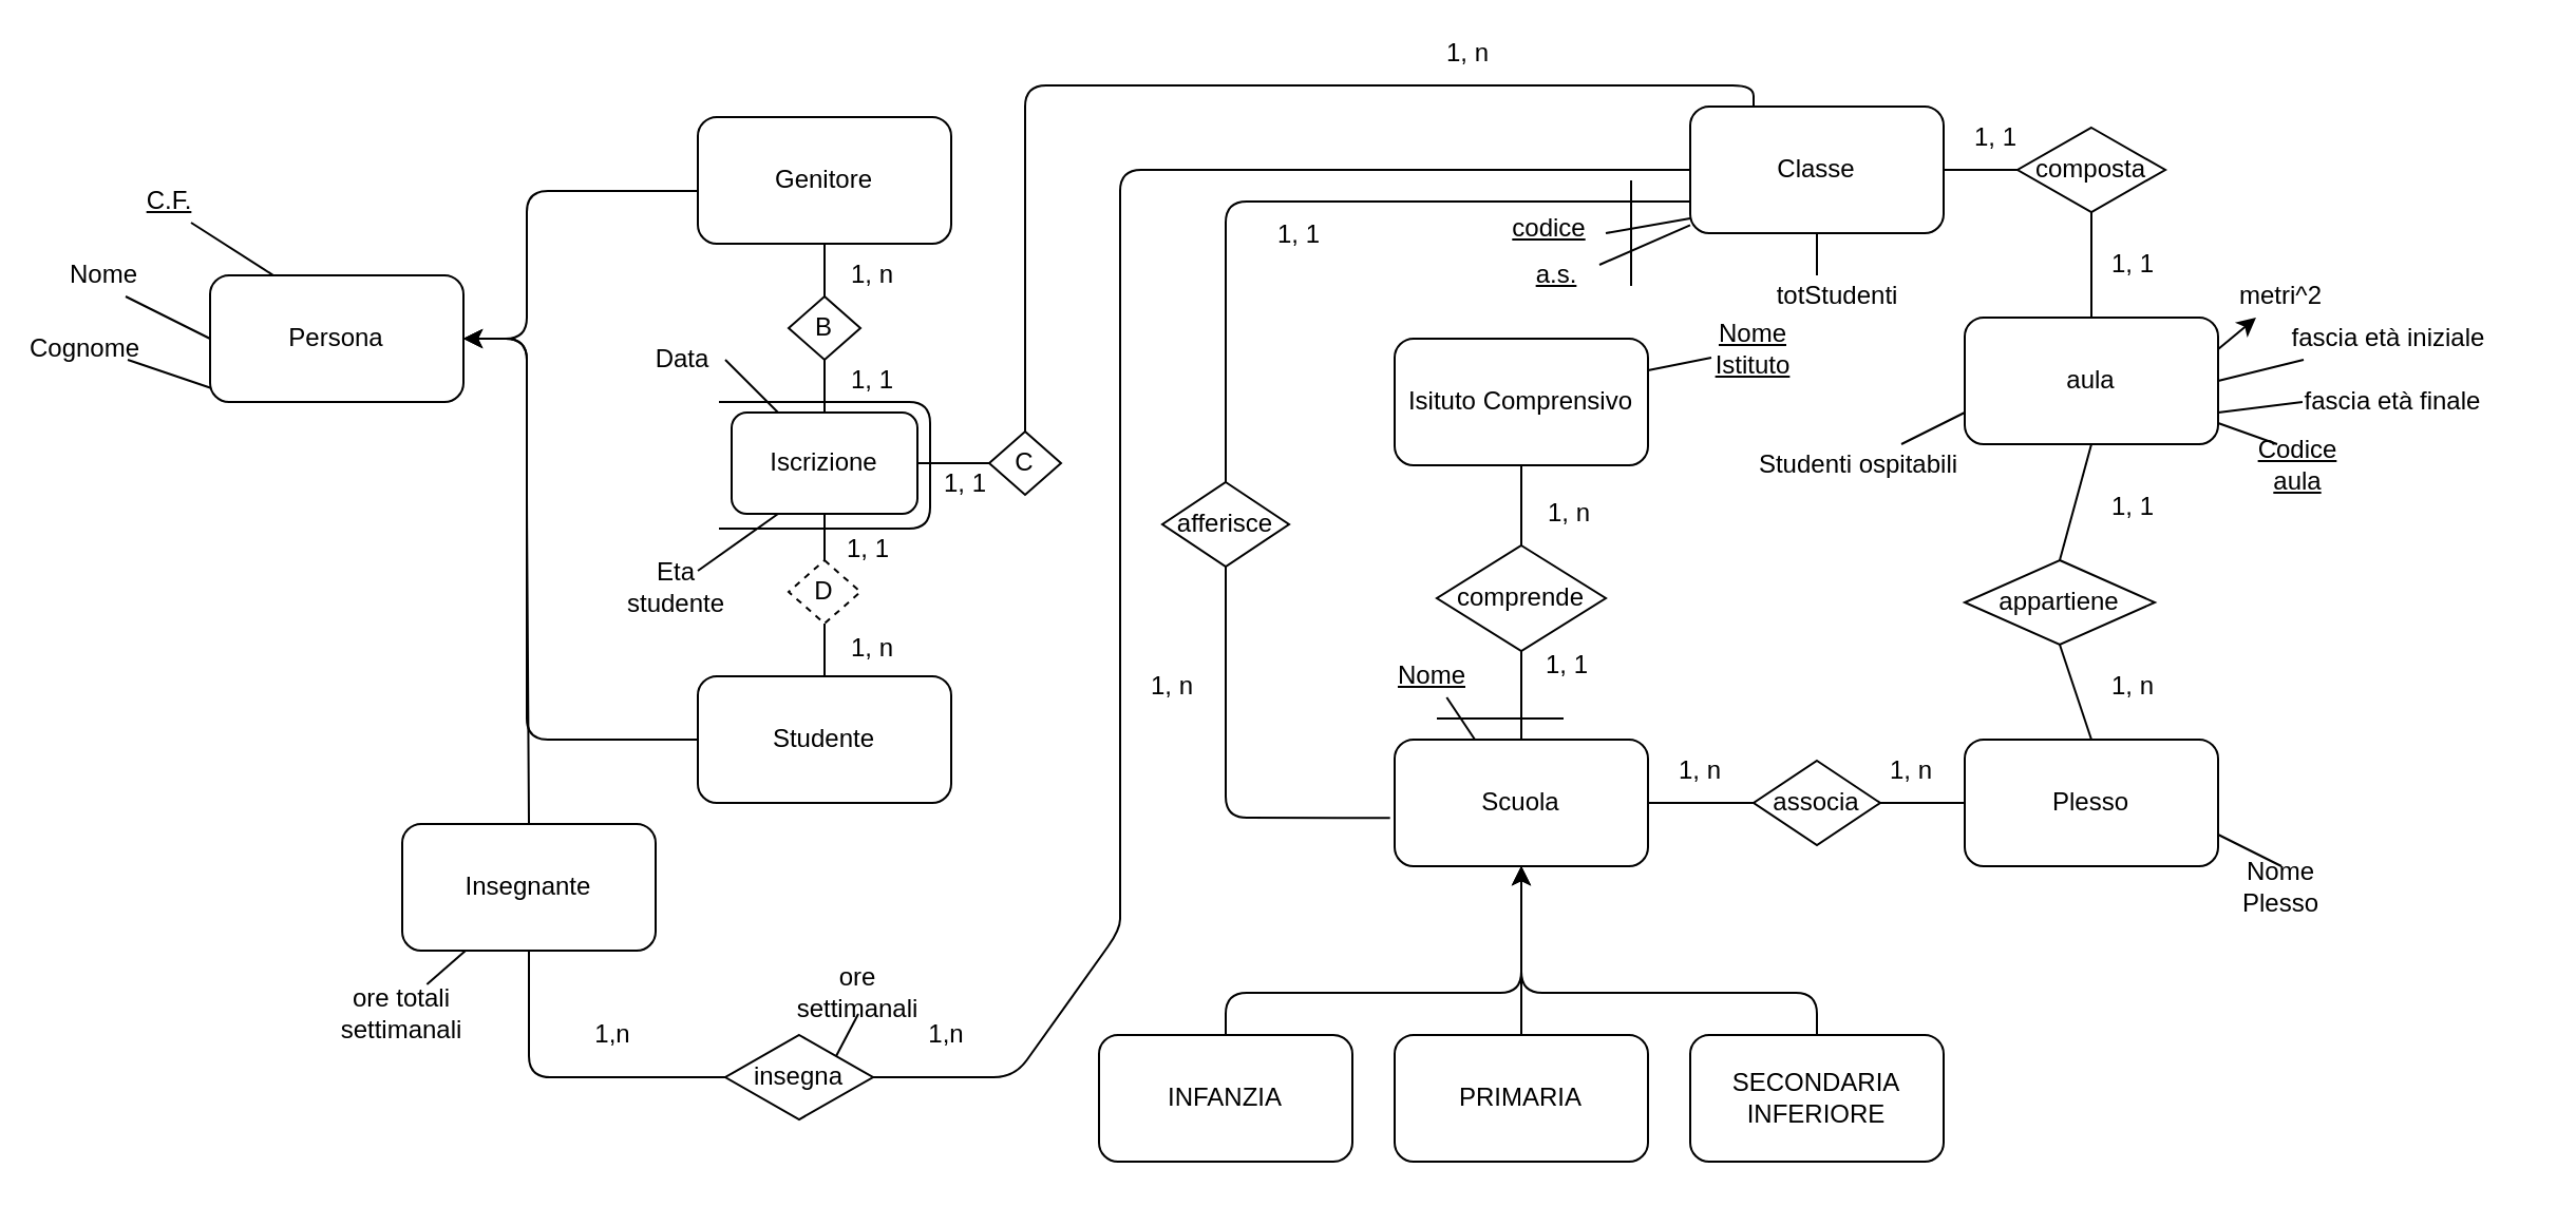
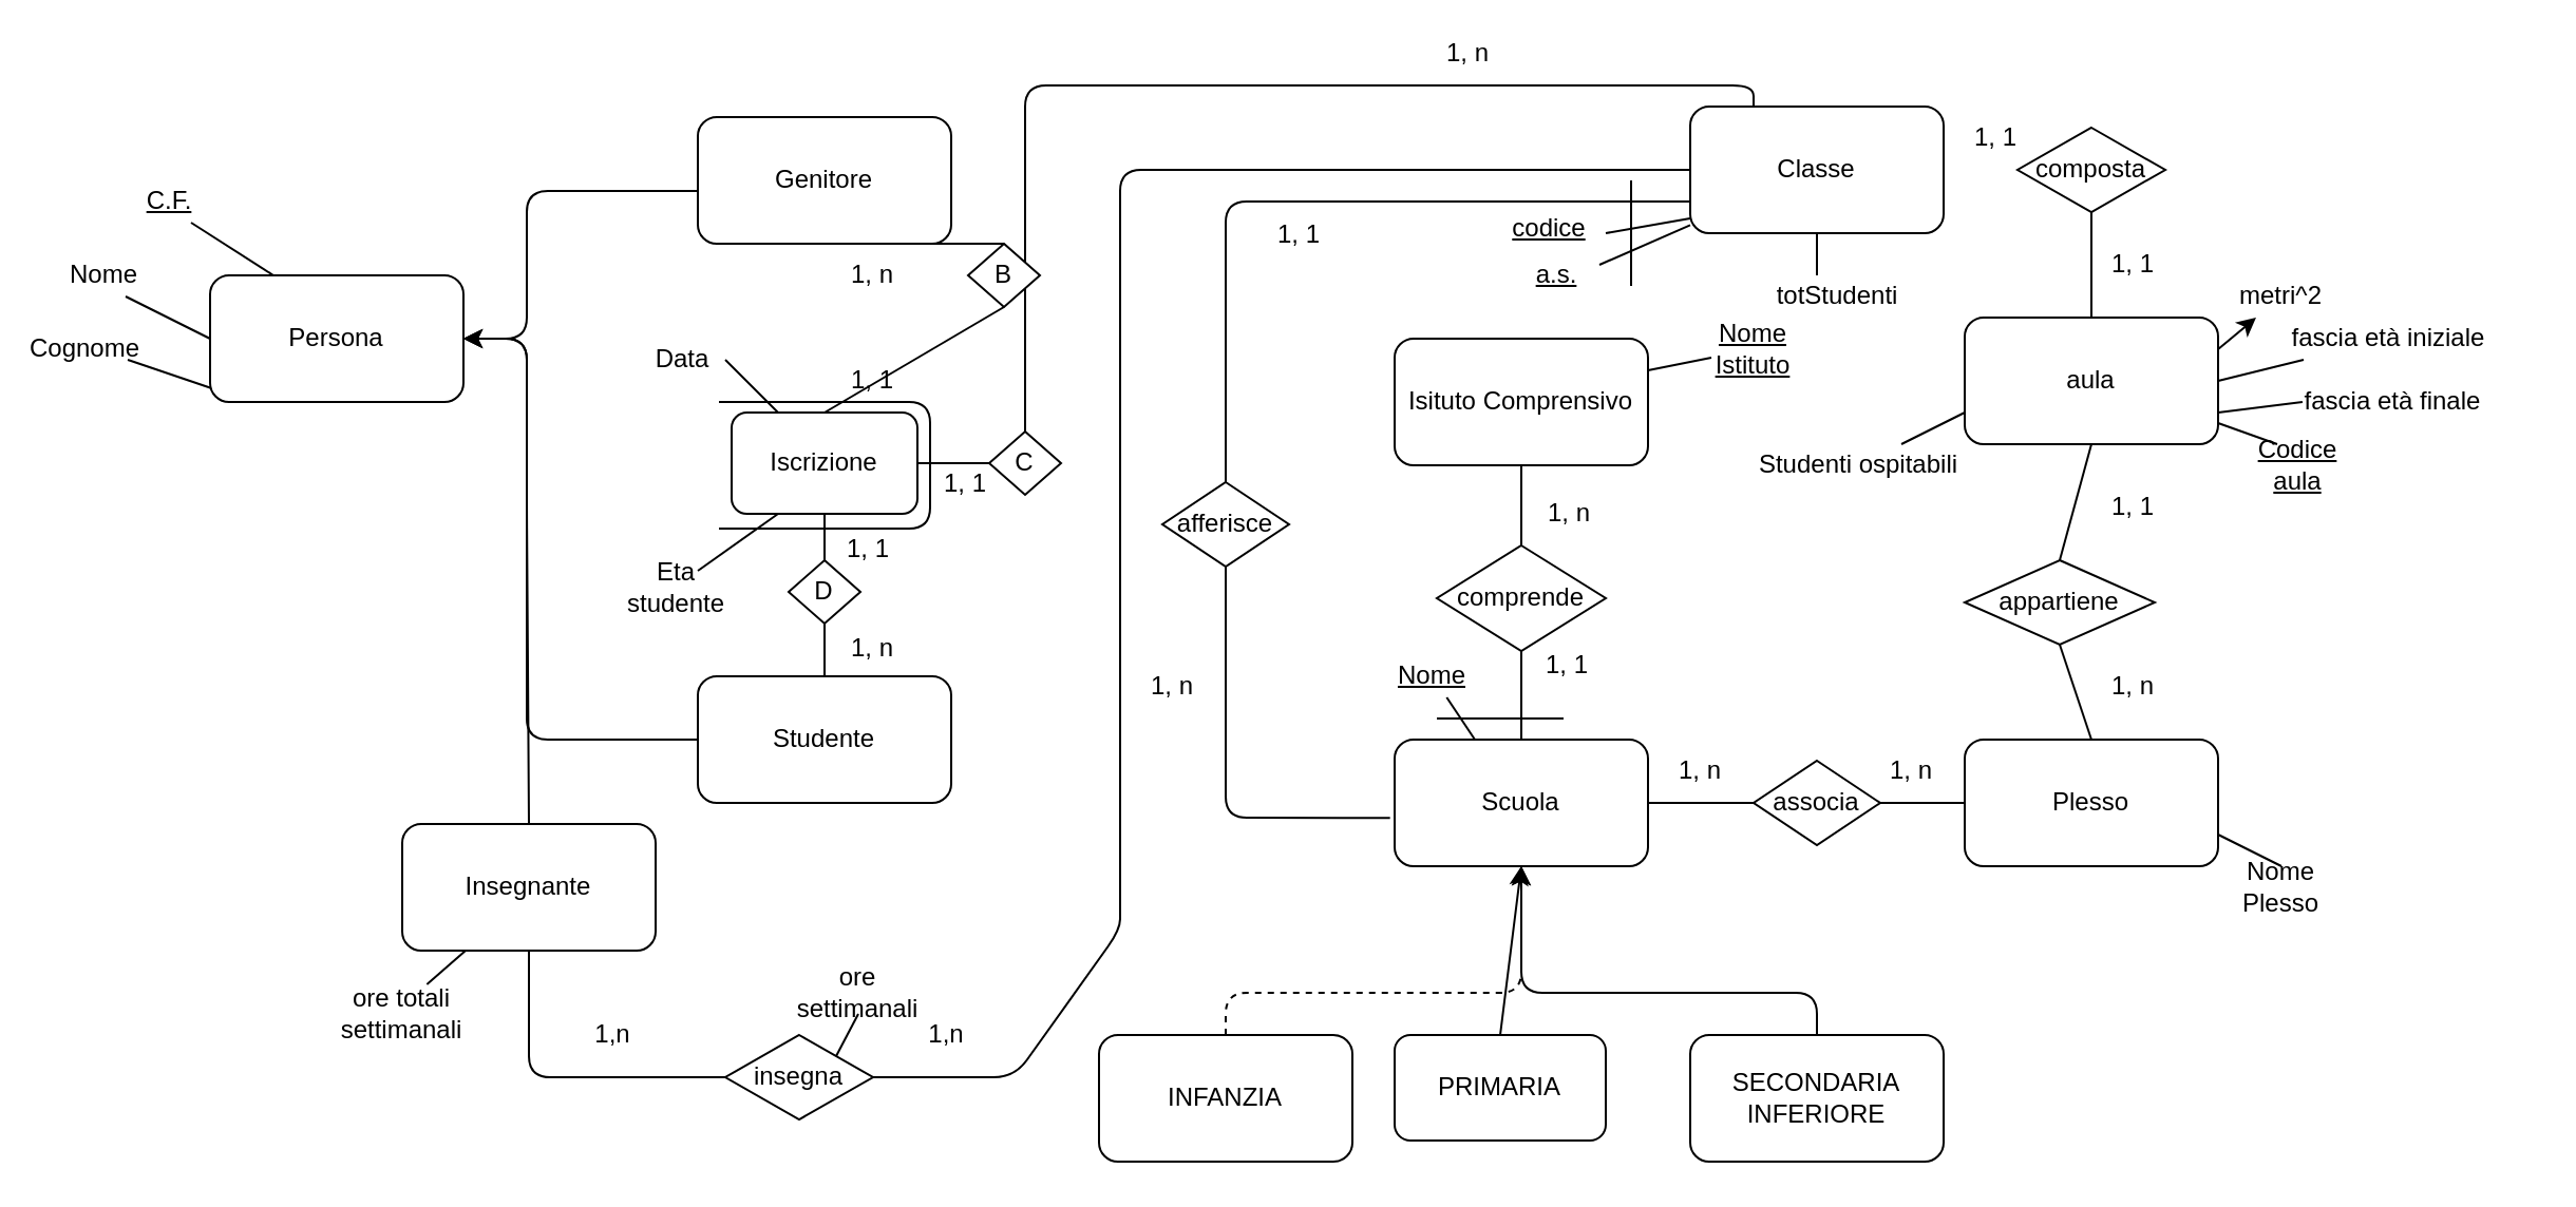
- <mxCell id="47" value="" style="endArrow=none;html=1;entryX=1;entryY=0.5;entryDx=0;entryDy=0;exitX=0;exitY=0.5;exitDx=0;exitDy=0;" parent="1" source="48" target="44" edge="1"><mxGeometry width="50" height="50" relative="1" as="geometry"><mxPoint x="1010" y="80" as="sourcePoint" /><mxPoint x="1080" y="170" as="targetPoint" /></mxGeometry></mxCell>
- <mxCell id="92" value="B" style="rhombus;whiteSpace=wrap;html=1;" parent="1" vertex="1"><mxGeometry x="373" y="140" width="34" height="30" as="geometry" /></mxCell>
+ <mxCell id="92" value="B" style="rhombus;whiteSpace=wrap;html=1;" parent="1" vertex="1"><mxGeometry x="458" y="115" width="34" height="30" as="geometry" /></mxCell>
- <mxCell id="91" value="D" style="rhombus;whiteSpace=wrap;html=1;dashed=1;" parent="1" vertex="1"><mxGeometry x="373" y="265" width="34" height="30" as="geometry" /></mxCell>
+ <mxCell id="91" value="D" style="rhombus;whiteSpace=wrap;html=1;" parent="1" vertex="1"><mxGeometry x="373" y="265" width="34" height="30" as="geometry" /></mxCell>
- <mxCell id="6" value="" style="endArrow=classic;html=1;entryX=0.5;entryY=1;entryDx=0;entryDy=0;exitX=0.5;exitY=0;exitDx=0;exitDy=0;" parent="1" source="2" target="4" edge="1"><mxGeometry width="50" height="50" relative="1" as="geometry"><mxPoint x="780" y="390" as="sourcePoint" /><mxPoint x="830" y="340" as="targetPoint" /><Array as="points"><mxPoint x="580" y="470" /><mxPoint x="720" y="470" /></Array></mxGeometry></mxCell>
+ <mxCell id="6" value="" style="endArrow=classic;html=1;entryX=0.5;entryY=1;entryDx=0;entryDy=0;exitX=0.5;exitY=0;exitDx=0;exitDy=0;dashed=1;" parent="1" source="2" target="4" edge="1"><mxGeometry width="50" height="50" relative="1" as="geometry"><mxPoint x="780" y="390" as="sourcePoint" /><mxPoint x="830" y="340" as="targetPoint" /><Array as="points"><mxPoint x="580" y="470" /><mxPoint x="720" y="470" /></Array></mxGeometry></mxCell>
- <mxCell id="3" value="PRIMARIA" style="rounded=1;whiteSpace=wrap;html=1;" parent="1" vertex="1"><mxGeometry x="660" y="490" width="120" height="60" as="geometry" /></mxCell>
+ <mxCell id="3" value="PRIMARIA" style="rounded=1;whiteSpace=wrap;html=1;" parent="1" vertex="1"><mxGeometry x="660" y="490" width="100" height="50" as="geometry" /></mxCell>
